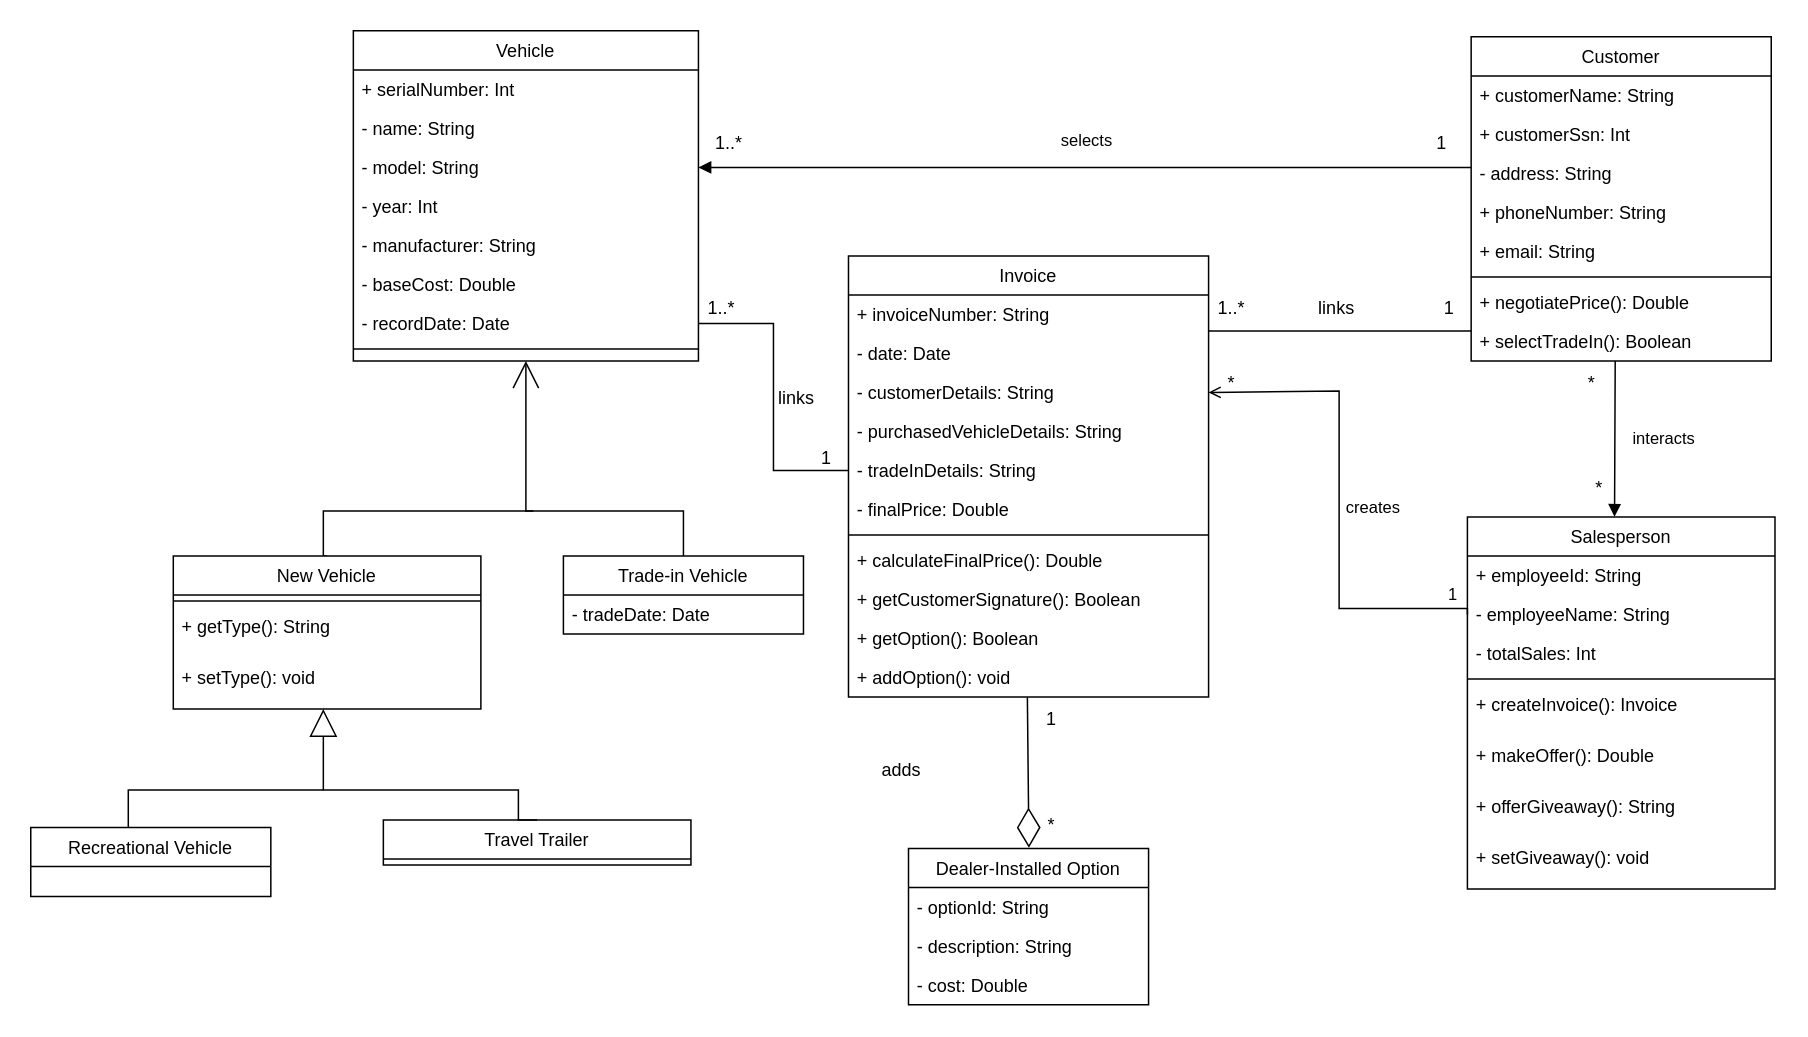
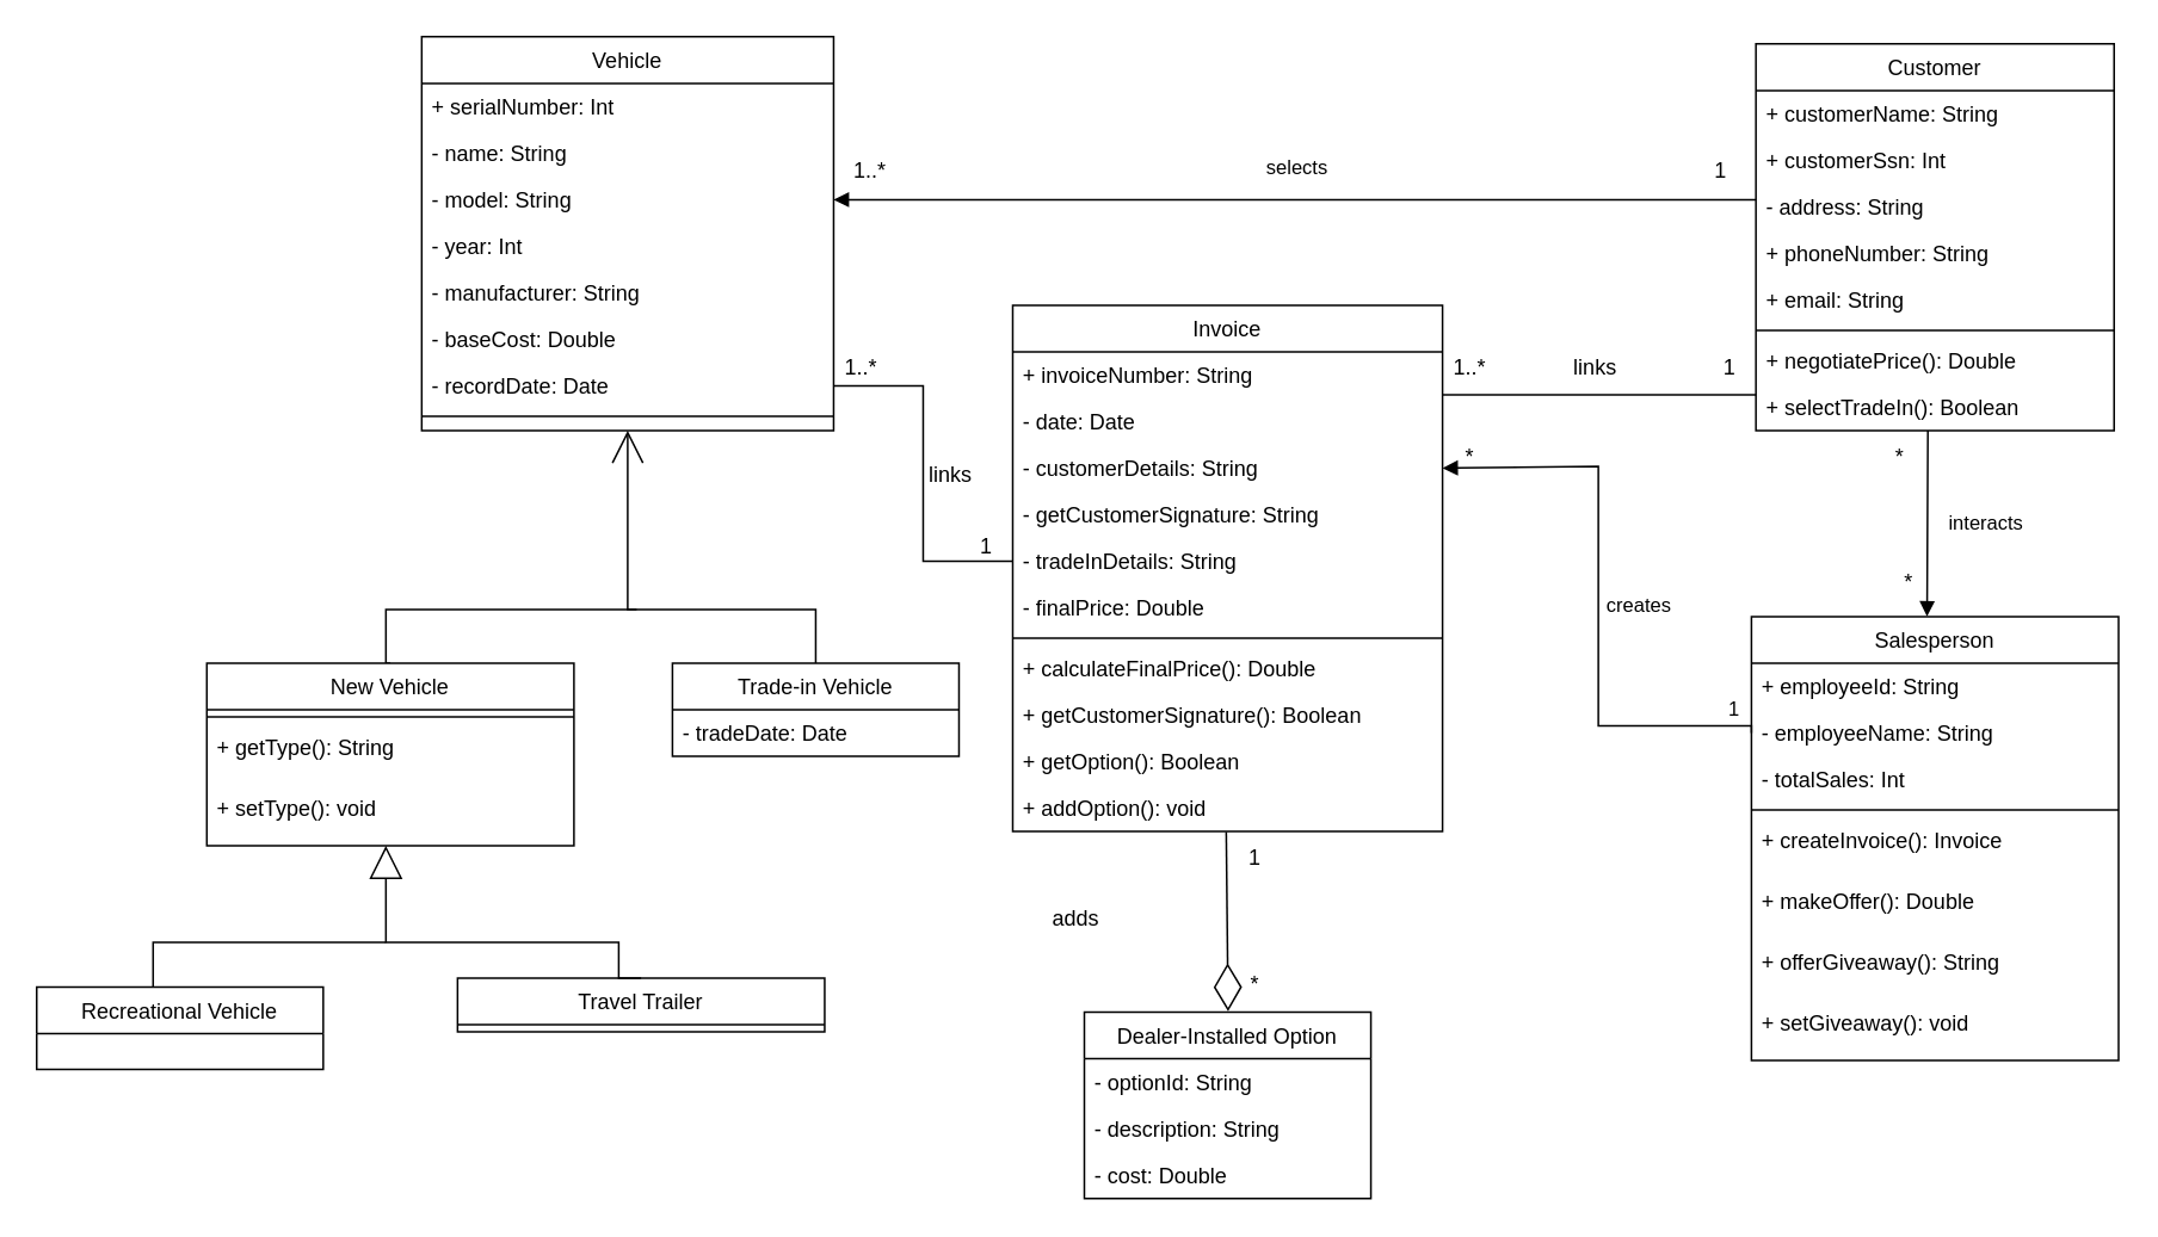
- <mxCell id="47" value="creates" style="endArrow=open;endFill=1;html=1;edgeStyle=orthogonalEdgeStyle;align=left;verticalAlign=top;rounded=0;exitX=0;exitY=0.5;exitDx=0;exitDy=0;entryX=1;entryY=0.5;entryDx=0;entryDy=0;" parent="1" source="13" target="23" edge="1"><mxGeometry x="0.055" y="-3" relative="1" as="geometry"><mxPoint x="915" y="400" as="sourcePoint" /><mxPoint x="805" y="290" as="targetPoint" /><Array as="points"><mxPoint x="892" y="405" /><mxPoint x="892" y="260" /><mxPoint x="805" y="260" /></Array><mxPoint as="offset" /></mxGeometry></mxCell>
+ <mxCell id="47" value="creates" style="endArrow=block;endFill=1;html=1;edgeStyle=orthogonalEdgeStyle;align=left;verticalAlign=top;rounded=0;exitX=0;exitY=0.5;exitDx=0;exitDy=0;entryX=1;entryY=0.5;entryDx=0;entryDy=0;" parent="1" source="13" target="23" edge="1"><mxGeometry x="0.055" y="-3" relative="1" as="geometry"><mxPoint x="915" y="400" as="sourcePoint" /><mxPoint x="805" y="290" as="targetPoint" /><Array as="points"><mxPoint x="892" y="405" /><mxPoint x="892" y="260" /><mxPoint x="805" y="260" /></Array><mxPoint as="offset" /></mxGeometry></mxCell>
- <mxCell id="24" value="- purchasedVehicleDetails: String" style="text;align=left;verticalAlign=top;spacingLeft=4;spacingRight=4;overflow=hidden;rotatable=0;points=[[0,0.5],[1,0.5]];portConstraint=eastwest;" parent="20" vertex="1"><mxGeometry y="104" width="240" height="26" as="geometry" /></mxCell>
+ <mxCell id="24" value="- getCustomerSignature: String" style="text;align=left;verticalAlign=top;spacingLeft=4;spacingRight=4;overflow=hidden;rotatable=0;points=[[0,0.5],[1,0.5]];portConstraint=eastwest;" parent="20" vertex="1"><mxGeometry y="104" width="240" height="26" as="geometry" /></mxCell>
